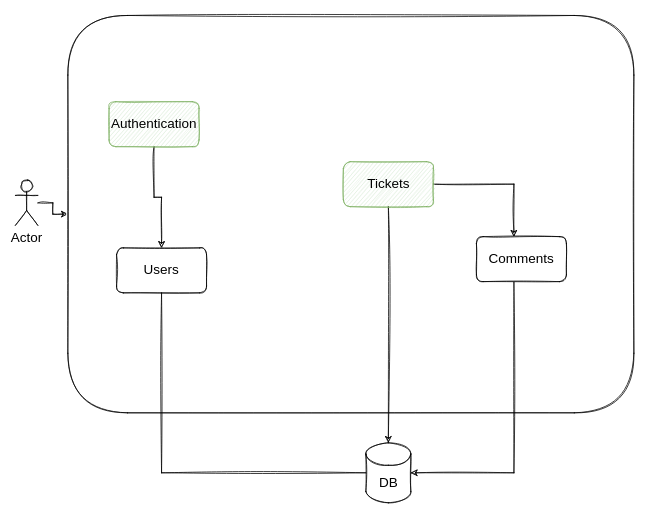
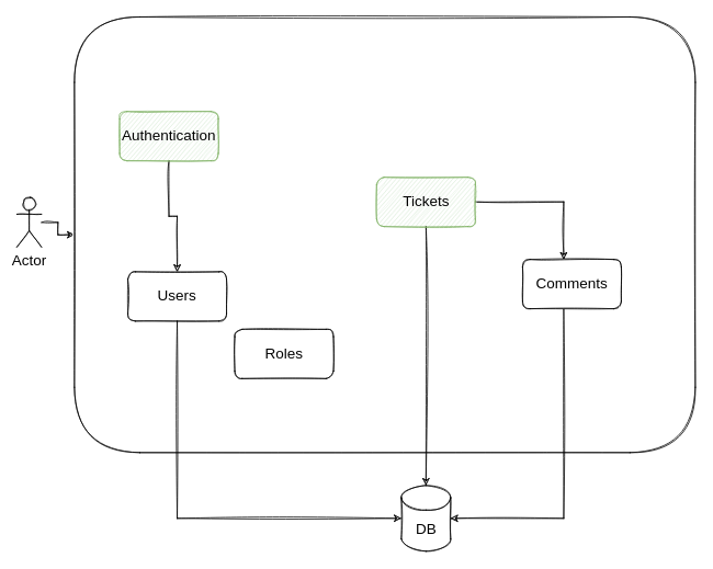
+ <mxCell id="13" value="Roles" style="rounded=1;whiteSpace=wrap;html=1;sketch=1;fontSize=18;" vertex="1" parent="1"><mxGeometry x="285" y="400" width="120" height="60" as="geometry" /></mxCell>
- <mxCell id="7" style="edgeStyle=orthogonalEdgeStyle;rounded=0;sketch=1;orthogonalLoop=1;jettySize=auto;html=1;entryX=0;entryY=0.5;entryDx=0;entryDy=0;entryPerimeter=0;fontSize=18;endArrow=none;" edge="1" parent="1" source="8" target="9"><mxGeometry relative="1" as="geometry"><Array as="points"><mxPoint x="215" y="630" /></Array></mxGeometry></mxCell>
+ <mxCell id="7" style="edgeStyle=orthogonalEdgeStyle;rounded=0;sketch=1;orthogonalLoop=1;jettySize=auto;html=1;entryX=0;entryY=0.5;entryDx=0;entryDy=0;entryPerimeter=0;fontSize=18;" edge="1" parent="1" source="8" target="9"><mxGeometry relative="1" as="geometry"><Array as="points"><mxPoint x="215" y="630" /></Array></mxGeometry></mxCell>
